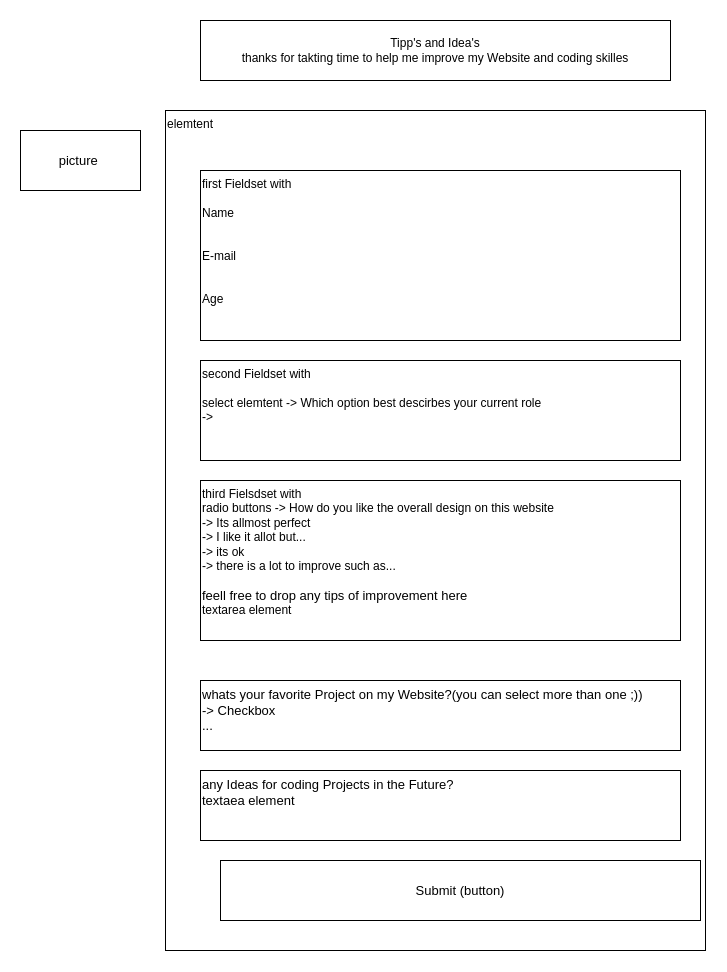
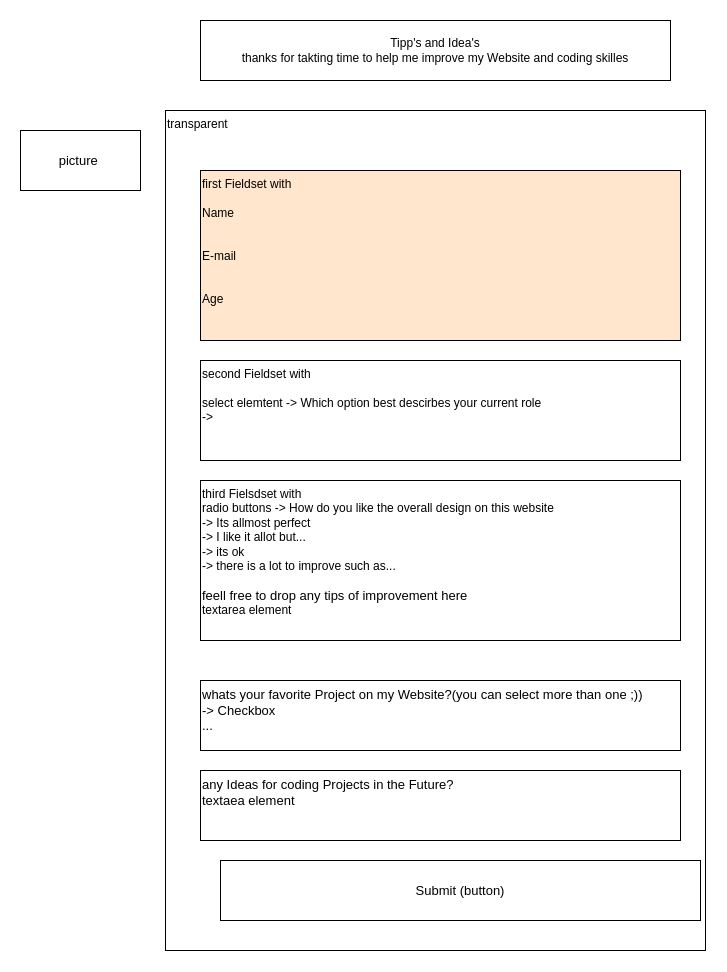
- <mxCell id="2" value="elemtent&amp;nbsp;" style="whiteSpace=wrap;html=1;align=left;verticalAlign=top;" vertex="1" parent="1"><mxGeometry x="165" y="110" width="540" height="840" as="geometry" /></mxCell>
+ <mxCell id="2" value="transparent&amp;nbsp;" style="whiteSpace=wrap;html=1;align=left;verticalAlign=top;" vertex="1" parent="1"><mxGeometry x="165" y="110" width="540" height="840" as="geometry" /></mxCell>
- <mxCell id="4" value="first Fieldset with&amp;nbsp;&lt;br&gt;&lt;br&gt;Name&lt;br&gt;&lt;br&gt;&lt;br&gt;E-mail&lt;br&gt;&lt;br&gt;&lt;br&gt;Age&amp;nbsp;" style="whiteSpace=wrap;html=1;align=left;horizontal=1;verticalAlign=top;" vertex="1" parent="1"><mxGeometry x="200" y="170" width="480" height="170" as="geometry" /></mxCell>
+ <mxCell id="4" value="first Fieldset with&amp;nbsp;&lt;br&gt;&lt;br&gt;Name&lt;br&gt;&lt;br&gt;&lt;br&gt;E-mail&lt;br&gt;&lt;br&gt;&lt;br&gt;Age&amp;nbsp;" style="whiteSpace=wrap;html=1;align=left;horizontal=1;verticalAlign=top;fillColor=#ffe6cc;" vertex="1" parent="1"><mxGeometry x="200" y="170" width="480" height="170" as="geometry" /></mxCell>
